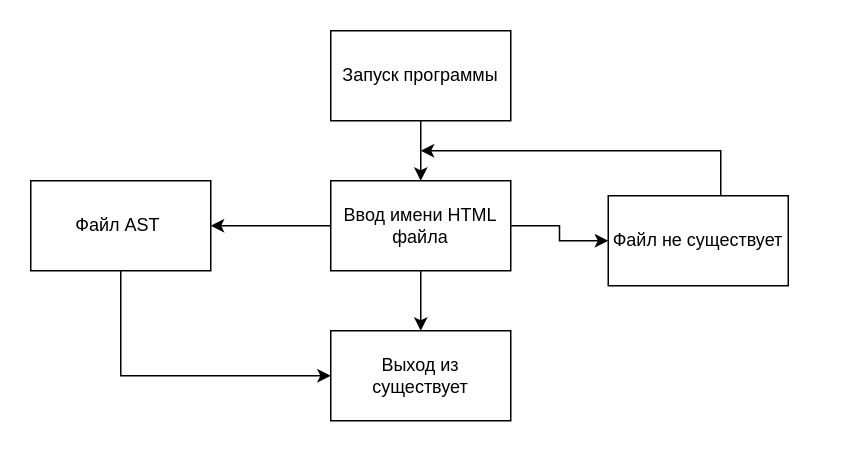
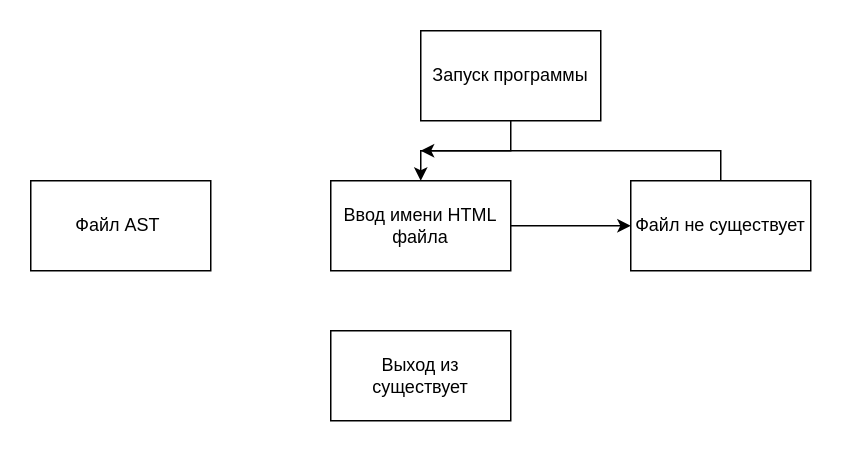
- <mxCell id="3" value="Запуск программы" style="rounded=0;whiteSpace=wrap;html=1;" vertex="1" parent="1"><mxGeometry x="220" y="20" width="120" height="60" as="geometry" /></mxCell>
+ <mxCell id="3" value="Запуск программы" style="rounded=0;whiteSpace=wrap;html=1;" vertex="1" parent="1"><mxGeometry x="280" y="20" width="120" height="60" as="geometry" /></mxCell>
- <mxCell id="8" style="edgeStyle=orthogonalEdgeStyle;rounded=0;orthogonalLoop=1;jettySize=auto;html=1;exitX=0;exitY=0.5;exitDx=0;exitDy=0;entryX=1;entryY=0.5;entryDx=0;entryDy=0;" edge="1" parent="1" source="9" target="5"><mxGeometry relative="1" as="geometry" /></mxCell>
- <mxCell id="11" value="Файл не существует" style="rounded=0;whiteSpace=wrap;html=1;" vertex="1" parent="1"><mxGeometry x="405" y="130" width="120" height="60" as="geometry" /></mxCell>
+ <mxCell id="11" value="Файл не существует" style="rounded=0;whiteSpace=wrap;html=1;" vertex="1" parent="1"><mxGeometry x="420" y="120" width="120" height="60" as="geometry" /></mxCell>
- <mxCell id="6" style="edgeStyle=orthogonalEdgeStyle;rounded=0;orthogonalLoop=1;jettySize=auto;html=1;exitX=0.5;exitY=1;exitDx=0;exitDy=0;entryX=0.5;entryY=0;entryDx=0;entryDy=0;" edge="1" parent="1" source="9" target="12"><mxGeometry relative="1" as="geometry" /></mxCell>
- <mxCell id="4" style="edgeStyle=orthogonalEdgeStyle;rounded=0;orthogonalLoop=1;jettySize=auto;html=1;exitX=0.5;exitY=1;exitDx=0;exitDy=0;entryX=0;entryY=0.5;entryDx=0;entryDy=0;" edge="1" parent="1" source="5" target="12"><mxGeometry relative="1" as="geometry" /></mxCell>
